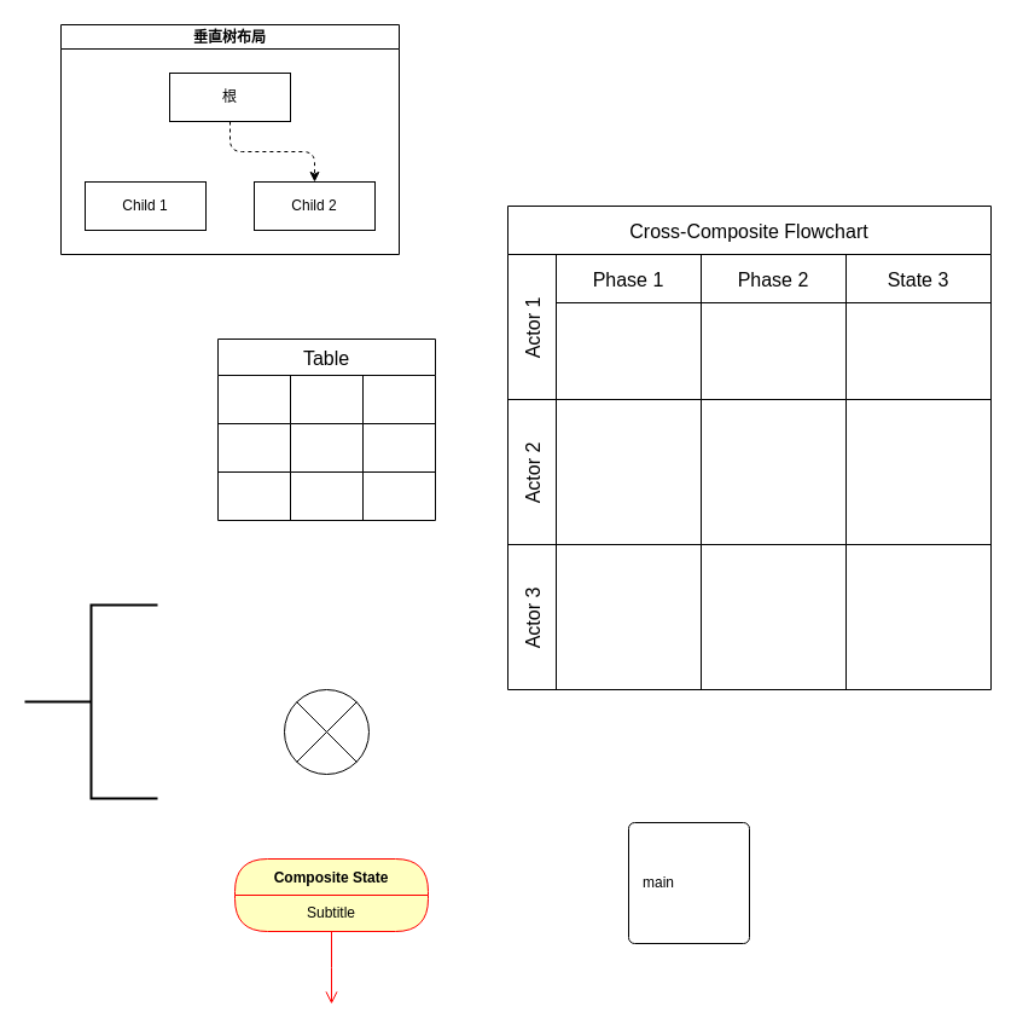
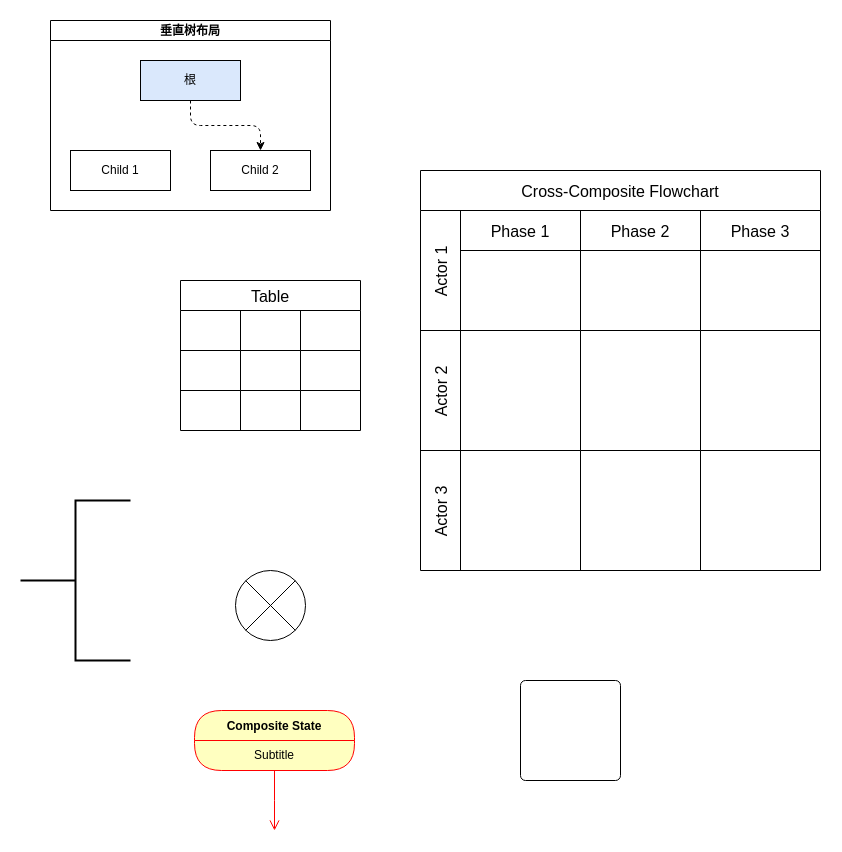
- <mxCell id="29" value="&lt;font style=&quot;vertical-align: inherit;&quot;&gt;&lt;font style=&quot;vertical-align: inherit;&quot;&gt;根&lt;/font&gt;&lt;/font&gt;" style="whiteSpace=wrap;html=1;" vertex="1" parent="28"><mxGeometry x="90" y="40" width="100" height="40" as="geometry" /></mxCell>
+ <mxCell id="29" value="&lt;font style=&quot;vertical-align: inherit;&quot;&gt;&lt;font style=&quot;vertical-align: inherit;&quot;&gt;根&lt;/font&gt;&lt;/font&gt;" style="whiteSpace=wrap;html=1;fillColor=#dae8fc;" vertex="1" parent="28"><mxGeometry x="90" y="40" width="100" height="40" as="geometry" /></mxCell>
- <mxCell id="19" value="State 3" style="swimlane;swimlaneHead=0;swimlaneBody=0;fontStyle=0;strokeColor=inherit;connectable=0;fillColor=none;startSize=40;collapsible=0;recursiveResize=0;expand=0;fontSize=16;" vertex="1" parent="16"><mxGeometry x="280" width="120" height="120" as="geometry"><mxRectangle width="120" height="120" as="alternateBounds" /></mxGeometry></mxCell>
+ <mxCell id="19" value="Phase 3" style="swimlane;swimlaneHead=0;swimlaneBody=0;fontStyle=0;strokeColor=inherit;connectable=0;fillColor=none;startSize=40;collapsible=0;recursiveResize=0;expand=0;fontSize=16;" vertex="1" parent="16"><mxGeometry x="280" width="120" height="120" as="geometry"><mxRectangle width="120" height="120" as="alternateBounds" /></mxGeometry></mxCell>
- <mxCell id="36" value="main" style="html=1;shape=mxgraph.er.anchor;whiteSpace=wrap;" vertex="1" parent="35"><mxGeometry width="50" height="100" as="geometry" /></mxCell>
